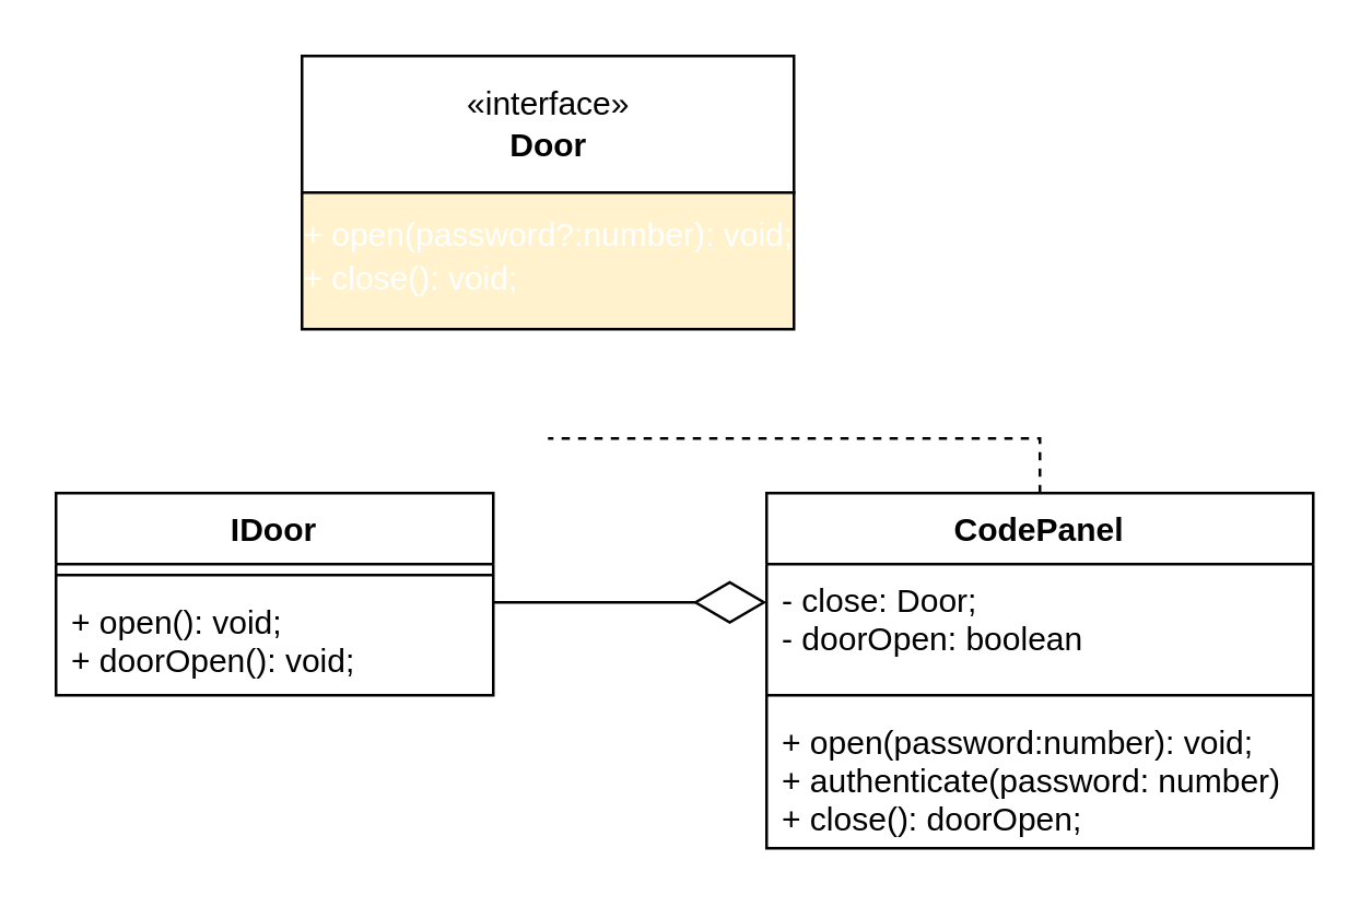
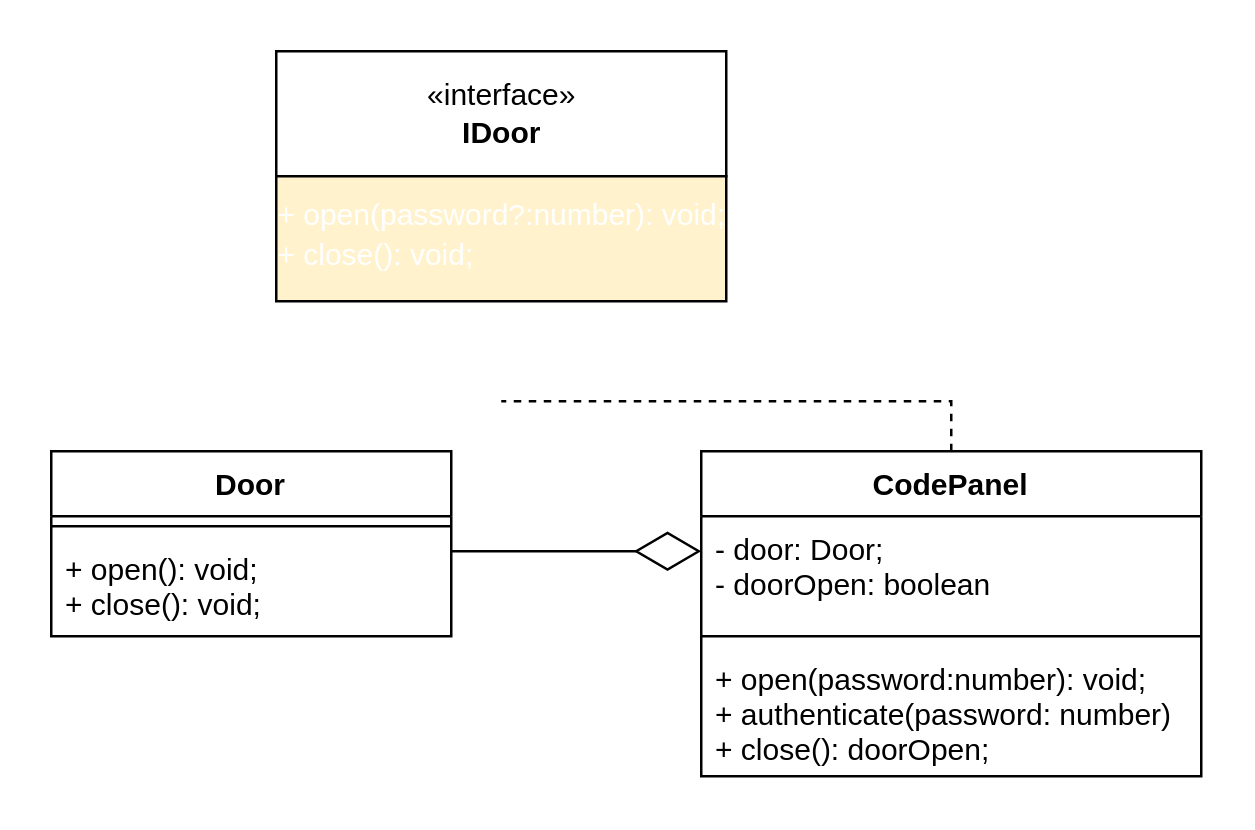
- <mxCell id="3" value="«interface»&lt;br&gt;&lt;b&gt;Door&lt;/b&gt;" style="html=1;" vertex="1" parent="2"><mxGeometry width="180" height="50" as="geometry" /></mxCell>
+ <mxCell id="3" value="«interface»&lt;br&gt;&lt;b&gt;IDoor&lt;/b&gt;" style="html=1;" vertex="1" parent="2"><mxGeometry width="180" height="50" as="geometry" /></mxCell>
- <mxCell id="5" value="IDoor" style="swimlane;fontStyle=1;align=center;verticalAlign=top;childLayout=stackLayout;horizontal=1;startSize=26;horizontalStack=0;resizeParent=1;resizeParentMax=0;resizeLast=0;collapsible=1;marginBottom=0;" vertex="1" parent="1"><mxGeometry x="20" y="180" width="160" height="74" as="geometry" /></mxCell>
+ <mxCell id="5" value="Door" style="swimlane;fontStyle=1;align=center;verticalAlign=top;childLayout=stackLayout;horizontal=1;startSize=26;horizontalStack=0;resizeParent=1;resizeParentMax=0;resizeLast=0;collapsible=1;marginBottom=0;" vertex="1" parent="1"><mxGeometry x="20" y="180" width="160" height="74" as="geometry" /></mxCell>
- <mxCell id="9" value="- close: Door;&#10;- doorOpen: boolean" style="text;strokeColor=none;fillColor=none;align=left;verticalAlign=top;spacingLeft=4;spacingRight=4;overflow=hidden;rotatable=0;points=[[0,0.5],[1,0.5]];portConstraint=eastwest;" vertex="1" parent="8"><mxGeometry y="26" width="200" height="44" as="geometry" /></mxCell>
+ <mxCell id="9" value="- door: Door;&#10;- doorOpen: boolean" style="text;strokeColor=none;fillColor=none;align=left;verticalAlign=top;spacingLeft=4;spacingRight=4;overflow=hidden;rotatable=0;points=[[0,0.5],[1,0.5]];portConstraint=eastwest;" vertex="1" parent="8"><mxGeometry y="26" width="200" height="44" as="geometry" /></mxCell>
- <mxCell id="7" value="+ open(): void;&#10;+ doorOpen(): void;" style="text;strokeColor=none;fillColor=none;align=left;verticalAlign=top;spacingLeft=4;spacingRight=4;overflow=hidden;rotatable=0;points=[[0,0.5],[1,0.5]];portConstraint=eastwest;" vertex="1" parent="5"><mxGeometry y="34" width="160" height="40" as="geometry" /></mxCell>
+ <mxCell id="7" value="+ open(): void;&#10;+ close(): void;" style="text;strokeColor=none;fillColor=none;align=left;verticalAlign=top;spacingLeft=4;spacingRight=4;overflow=hidden;rotatable=0;points=[[0,0.5],[1,0.5]];portConstraint=eastwest;" vertex="1" parent="5"><mxGeometry y="34" width="160" height="40" as="geometry" /></mxCell>
